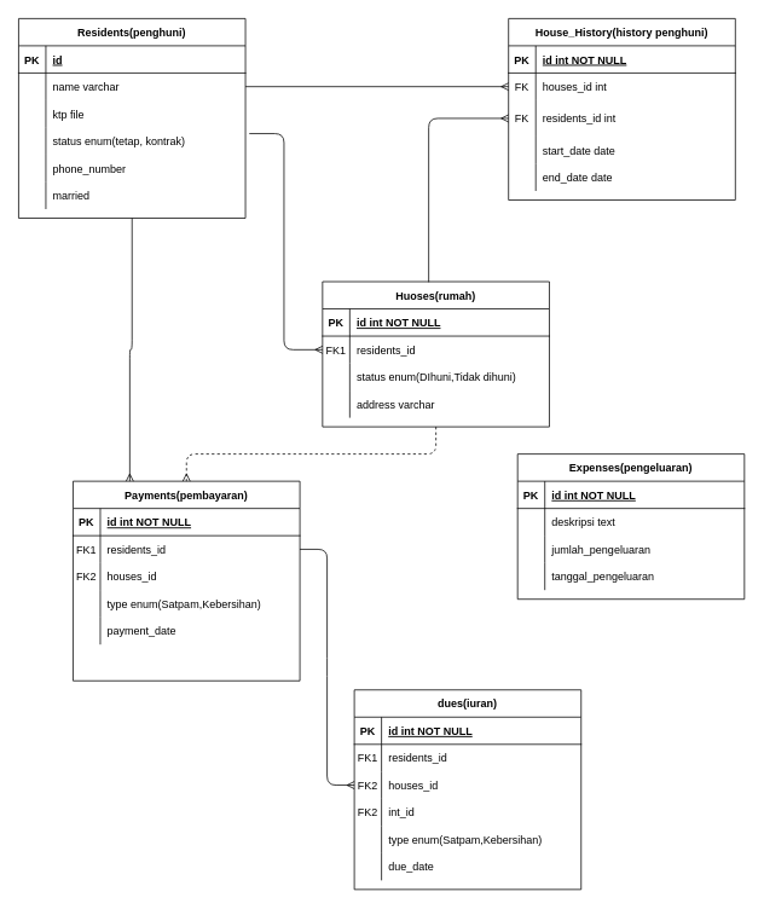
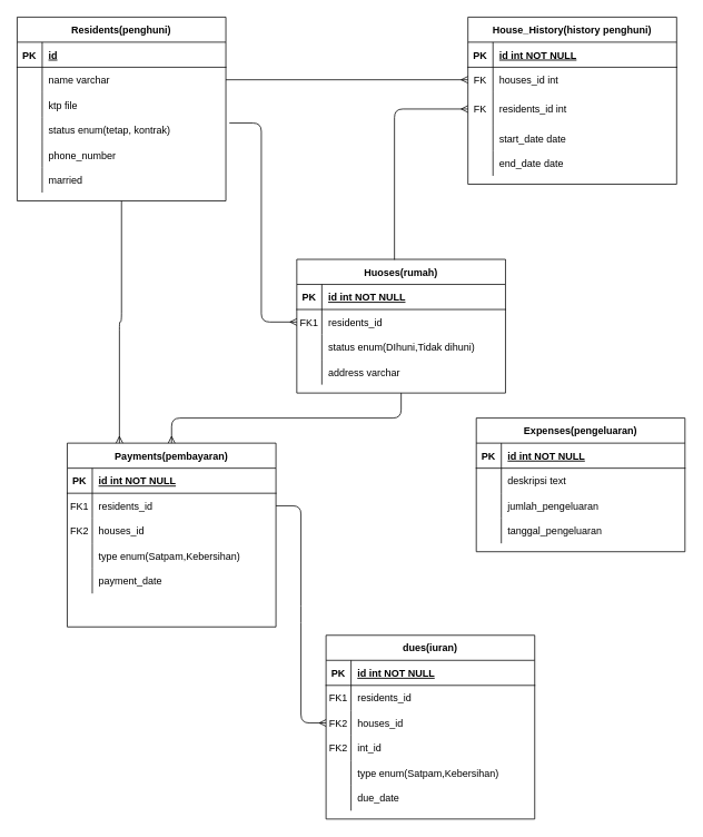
- <mxCell id="82" value="" style="fontSize=12;html=1;endArrow=ERmany;exitX=0.5;exitY=1;exitDx=0;exitDy=0;edgeStyle=orthogonalEdgeStyle;dashed=1;" parent="1" source="21" target="34" edge="1"><mxGeometry width="100" height="100" relative="1" as="geometry"><mxPoint x="530" y="520" as="sourcePoint" /><mxPoint x="340" y="410" as="targetPoint" /></mxGeometry></mxCell>
+ <mxCell id="82" value="" style="fontSize=12;html=1;endArrow=ERmany;exitX=0.5;exitY=1;exitDx=0;exitDy=0;edgeStyle=orthogonalEdgeStyle;" parent="1" source="21" target="34" edge="1"><mxGeometry width="100" height="100" relative="1" as="geometry"><mxPoint x="530" y="520" as="sourcePoint" /><mxPoint x="340" y="410" as="targetPoint" /></mxGeometry></mxCell>
